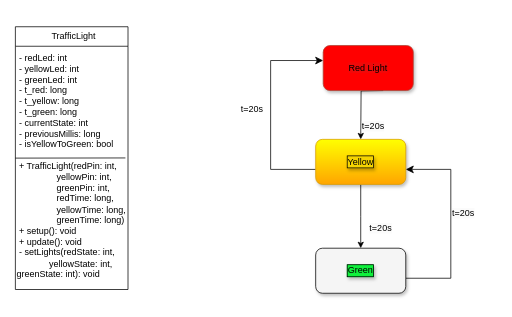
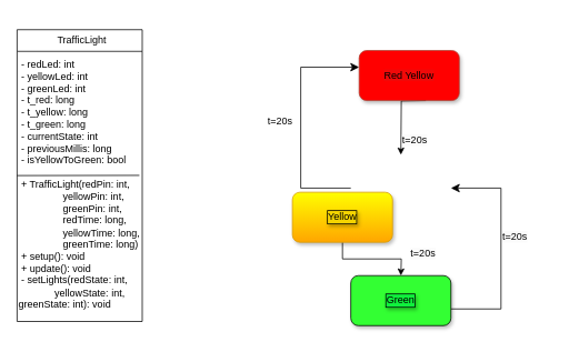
- <mxCell id="14" value="&lt;span style=&quot;background-color: rgb(241, 9, 9);&quot;&gt;Red Light&lt;/span&gt;" style="rounded=1;whiteSpace=wrap;html=1;fillColor=#FF0000;strokeColor=#ae4132;shadow=1;glass=0;" parent="5" vertex="1"><mxGeometry x="120" width="120" height="60" as="geometry" /></mxCell>
+ <mxCell id="14" value="&lt;span style=&quot;background-color: rgb(241, 9, 9);&quot;&gt;Red Yellow&lt;/span&gt;" style="rounded=1;whiteSpace=wrap;html=1;fillColor=#FF0000;strokeColor=#ae4132;shadow=1;glass=0;" parent="5" vertex="1"><mxGeometry x="120" width="120" height="60" as="geometry" /></mxCell>
- <mxCell id="15" value="Yellow" style="rounded=1;whiteSpace=wrap;html=1;labelBackgroundColor=#f5d400;labelBorderColor=default;textShadow=1;fillColor=#FFFF00;gradientColor=#ffa500;strokeColor=#d79b00;shadow=1;" parent="5" vertex="1"><mxGeometry x="110" y="125" width="120" height="60" as="geometry" /></mxCell>
+ <mxCell id="15" value="Yellow" style="rounded=1;whiteSpace=wrap;html=1;labelBackgroundColor=#f5d400;labelBorderColor=default;textShadow=1;fillColor=#FFFF00;gradientColor=#ffa500;strokeColor=#d79b00;shadow=1;" parent="5" vertex="1"><mxGeometry x="40" y="170" width="120" height="60" as="geometry" /></mxCell>
- <mxCell id="16" value="Green" style="rounded=1;whiteSpace=wrap;html=1;labelBackgroundColor=#0ff03c;labelBorderColor=default;textShadow=1;fillColor=#f5f5f5;glass=0;shadow=1;" parent="5" vertex="1"><mxGeometry x="110" y="270" width="120" height="60" as="geometry" /></mxCell>
+ <mxCell id="16" value="Green" style="rounded=1;whiteSpace=wrap;html=1;labelBackgroundColor=#0ff03c;labelBorderColor=default;textShadow=1;fillColor=#33FF33;glass=0;shadow=1;" parent="5" vertex="1"><mxGeometry x="110" y="270" width="120" height="60" as="geometry" /></mxCell>
